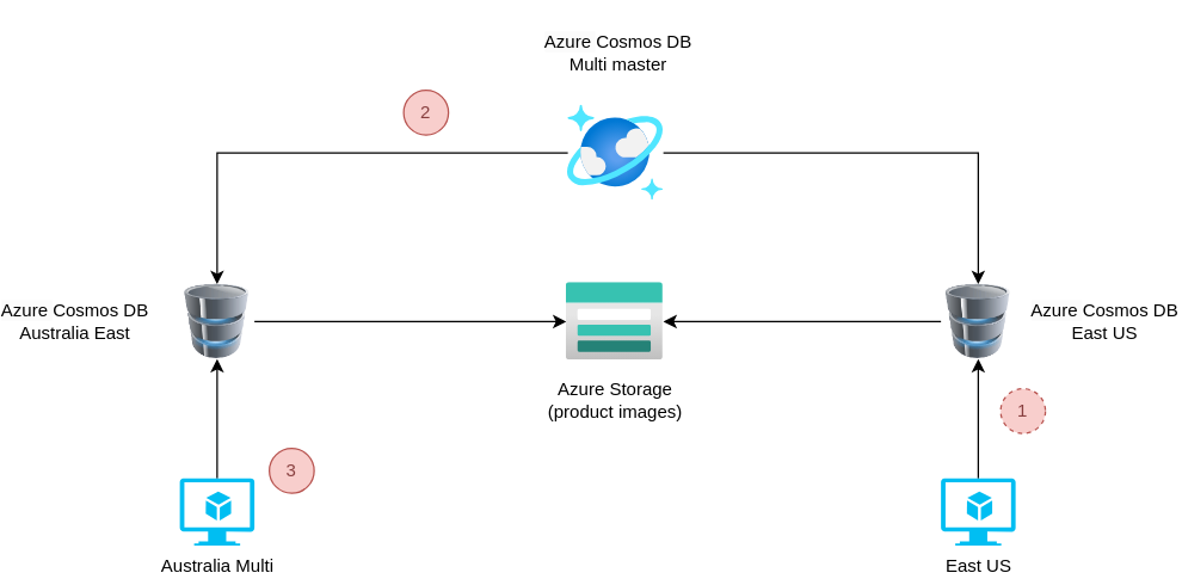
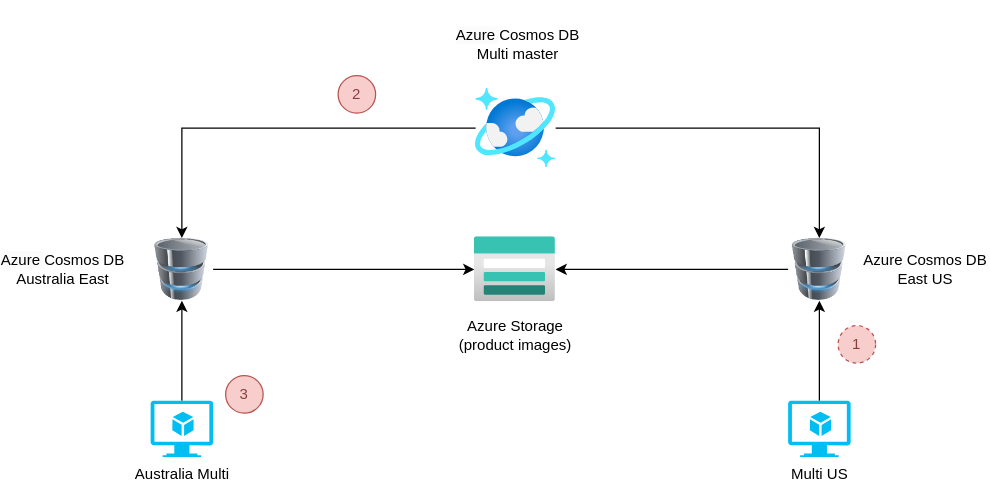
- <mxCell id="5" value="East US" style="verticalLabelPosition=bottom;html=1;verticalAlign=top;align=center;strokeColor=none;fillColor=#00BEF2;shape=mxgraph.azure.virtual_machine_feature;pointerEvents=1;" parent="1" vertex="1"><mxGeometry x="630" y="320" width="50" height="45" as="geometry" /></mxCell>
+ <mxCell id="5" value="Multi US" style="verticalLabelPosition=bottom;html=1;verticalAlign=top;align=center;strokeColor=none;fillColor=#00BEF2;shape=mxgraph.azure.virtual_machine_feature;pointerEvents=1;" parent="1" vertex="1"><mxGeometry x="630" y="320" width="50" height="45" as="geometry" /></mxCell>
